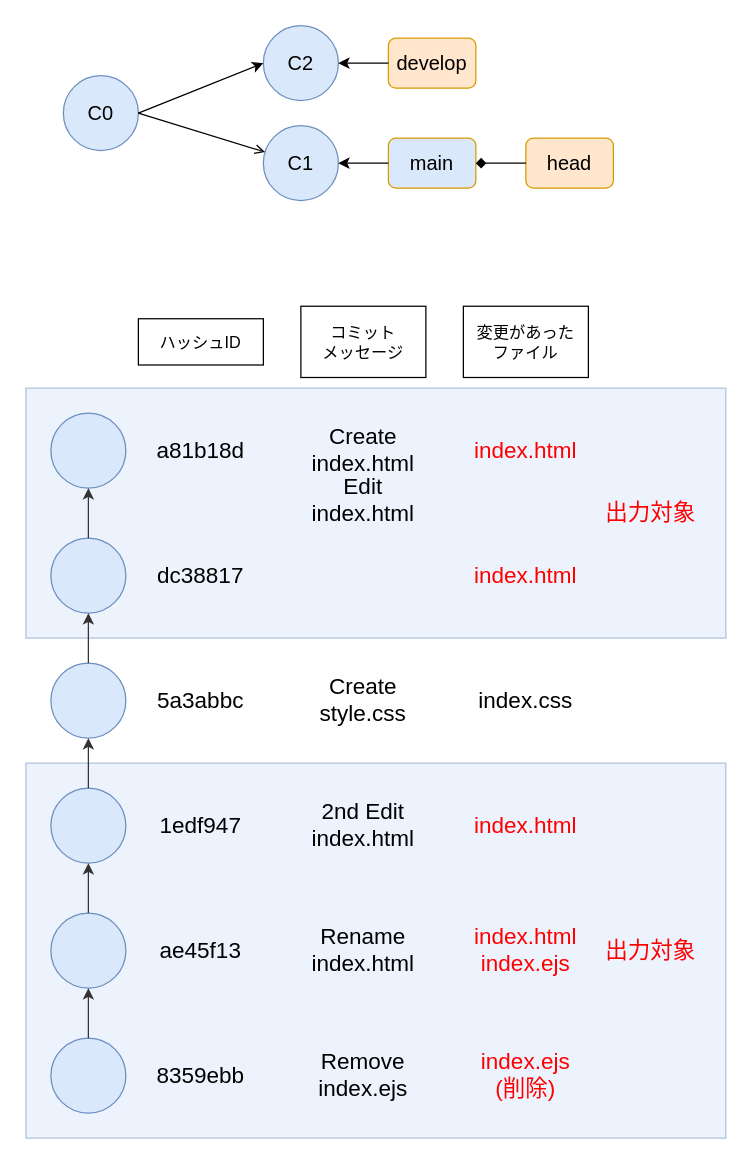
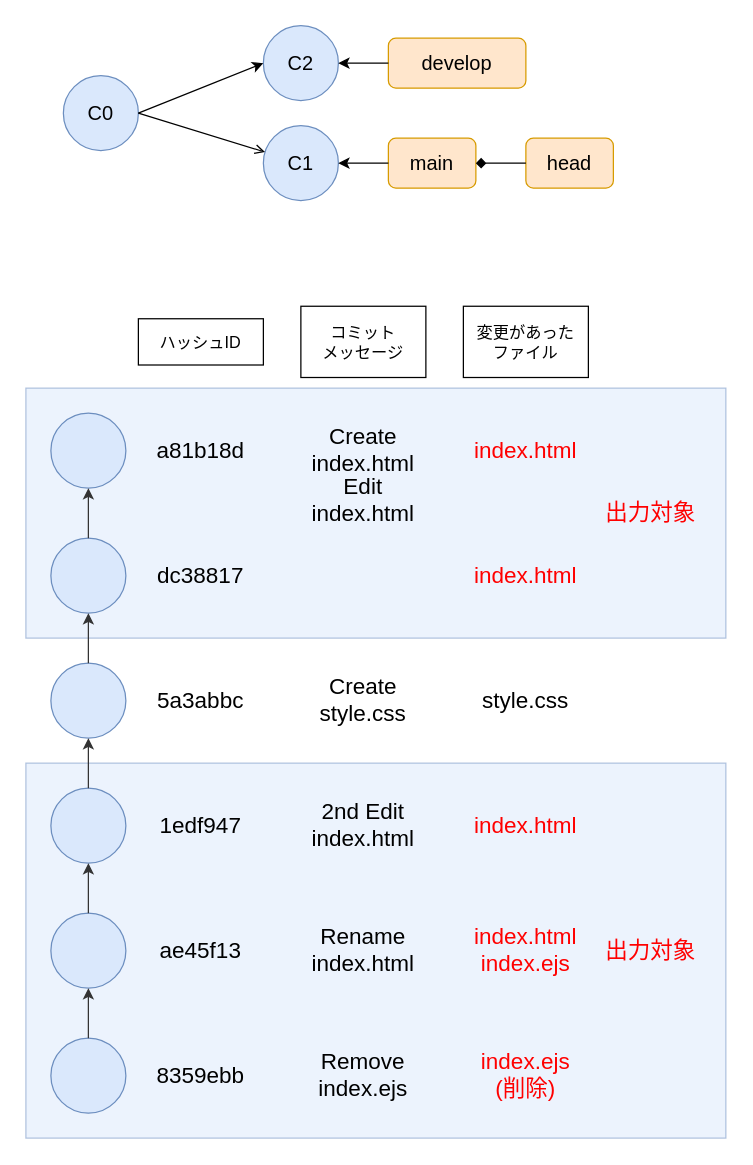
- <mxCell id="13" value="&lt;font style=&quot;font-size: 16px&quot;&gt;develop&lt;/font&gt;" style="rounded=1;whiteSpace=wrap;html=1;fillColor=#ffe6cc;strokeColor=#d79b00;" parent="1" vertex="1"><mxGeometry x="310" y="30" width="70" height="40" as="geometry" /></mxCell>
+ <mxCell id="13" value="&lt;font style=&quot;font-size: 16px&quot;&gt;develop&lt;/font&gt;" style="rounded=1;whiteSpace=wrap;html=1;fillColor=#ffe6cc;strokeColor=#d79b00;" parent="1" vertex="1"><mxGeometry x="310" y="30" width="110" height="40" as="geometry" /></mxCell>
- <mxCell id="9" value="&lt;font style=&quot;font-size: 16px&quot;&gt;main&lt;/font&gt;" style="rounded=1;whiteSpace=wrap;html=1;fillColor=#dae8fc;strokeColor=#d79b00;" parent="1" vertex="1"><mxGeometry x="310" y="110" width="70" height="40" as="geometry" /></mxCell>
+ <mxCell id="9" value="&lt;font style=&quot;font-size: 16px&quot;&gt;main&lt;/font&gt;" style="rounded=1;whiteSpace=wrap;html=1;fillColor=#ffe6cc;strokeColor=#d79b00;" parent="1" vertex="1"><mxGeometry x="310" y="110" width="70" height="40" as="geometry" /></mxCell>
- <mxCell id="38" value="index.css" style="text;html=1;strokeColor=none;fillColor=none;align=center;verticalAlign=middle;whiteSpace=wrap;rounded=0;fontSize=18;" vertex="1" parent="1"><mxGeometry x="370" y="550" width="100" height="20" as="geometry" /></mxCell>
+ <mxCell id="38" value="style.css" style="text;html=1;strokeColor=none;fillColor=none;align=center;verticalAlign=middle;whiteSpace=wrap;rounded=0;fontSize=18;" vertex="1" parent="1"><mxGeometry x="370" y="550" width="100" height="20" as="geometry" /></mxCell>
